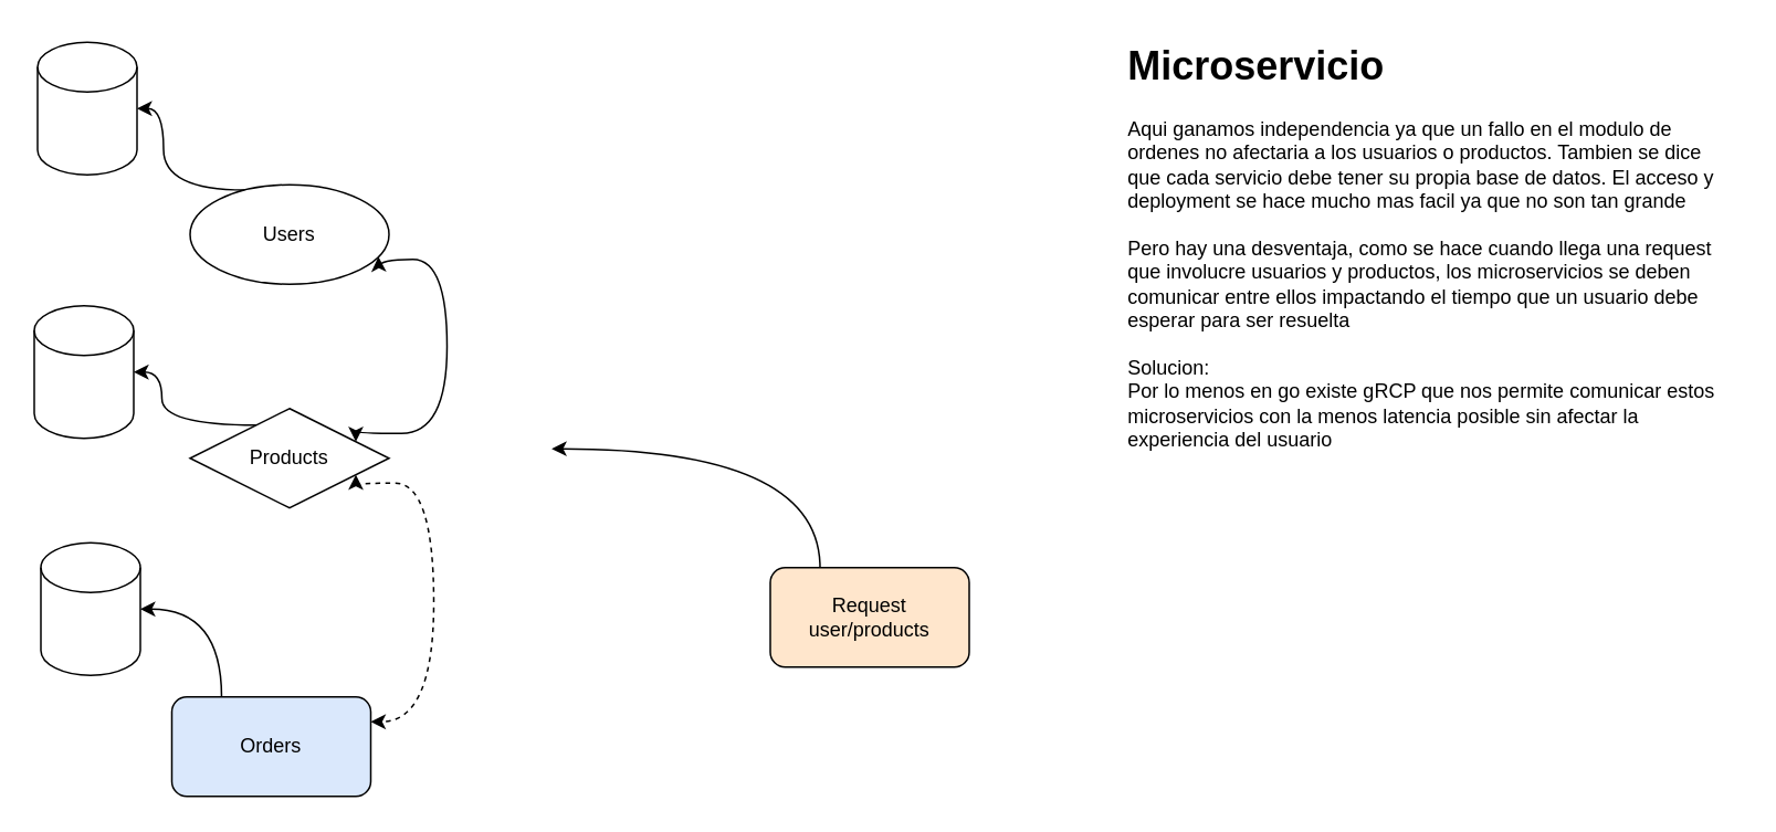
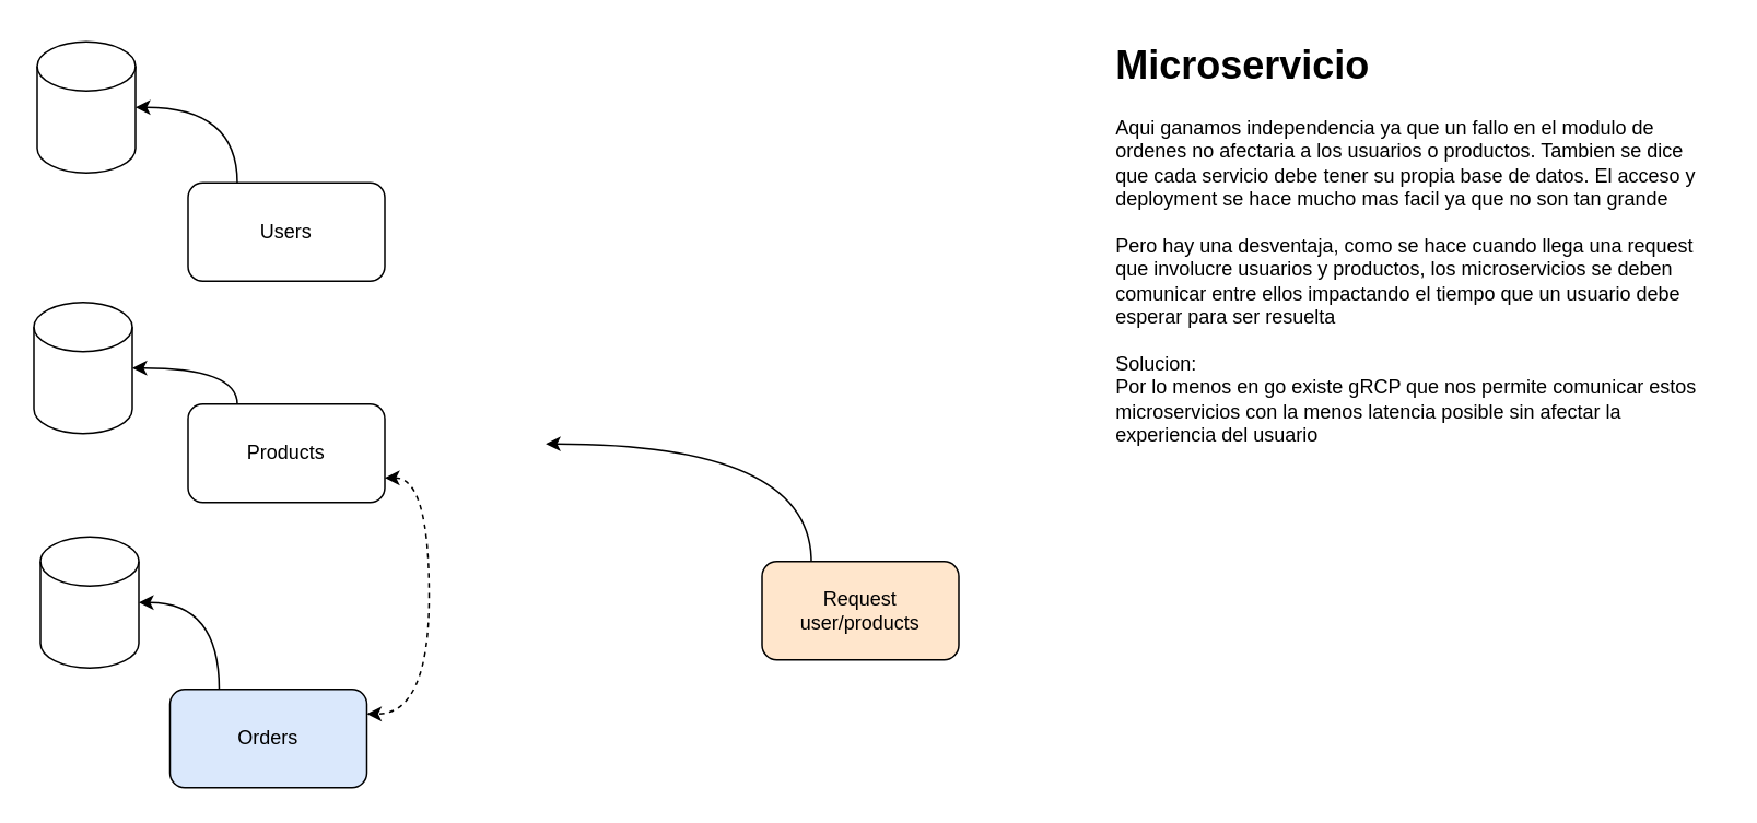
- <mxCell id="4" value="Users" style="ellipse;whiteSpace=wrap;html=1;" parent="1" vertex="1"><mxGeometry x="114" y="111" width="120" height="60" as="geometry" /></mxCell>
+ <mxCell id="4" value="Users" style="rounded=1;whiteSpace=wrap;html=1;" parent="1" vertex="1"><mxGeometry x="114" y="111" width="120" height="60" as="geometry" /></mxCell>
- <mxCell id="3" style="edgeStyle=orthogonalEdgeStyle;curved=1;html=1;exitX=1;exitY=0.75;exitDx=0;exitDy=0;entryX=1;entryY=0.25;entryDx=0;entryDy=0;startArrow=classic;startFill=1;" parent="1" source="4" target="7" edge="1"><mxGeometry relative="1" as="geometry"><Array as="points"><mxPoint x="269" y="156" /><mxPoint x="269" y="261" /></Array></mxGeometry></mxCell>
- <mxCell id="7" value="Products" style="rhombus;whiteSpace=wrap;html=1;" parent="1" vertex="1"><mxGeometry x="114" y="246" width="120" height="60" as="geometry" /></mxCell>
+ <mxCell id="7" value="Products" style="rounded=1;whiteSpace=wrap;html=1;" parent="1" vertex="1"><mxGeometry x="114" y="246" width="120" height="60" as="geometry" /></mxCell>
